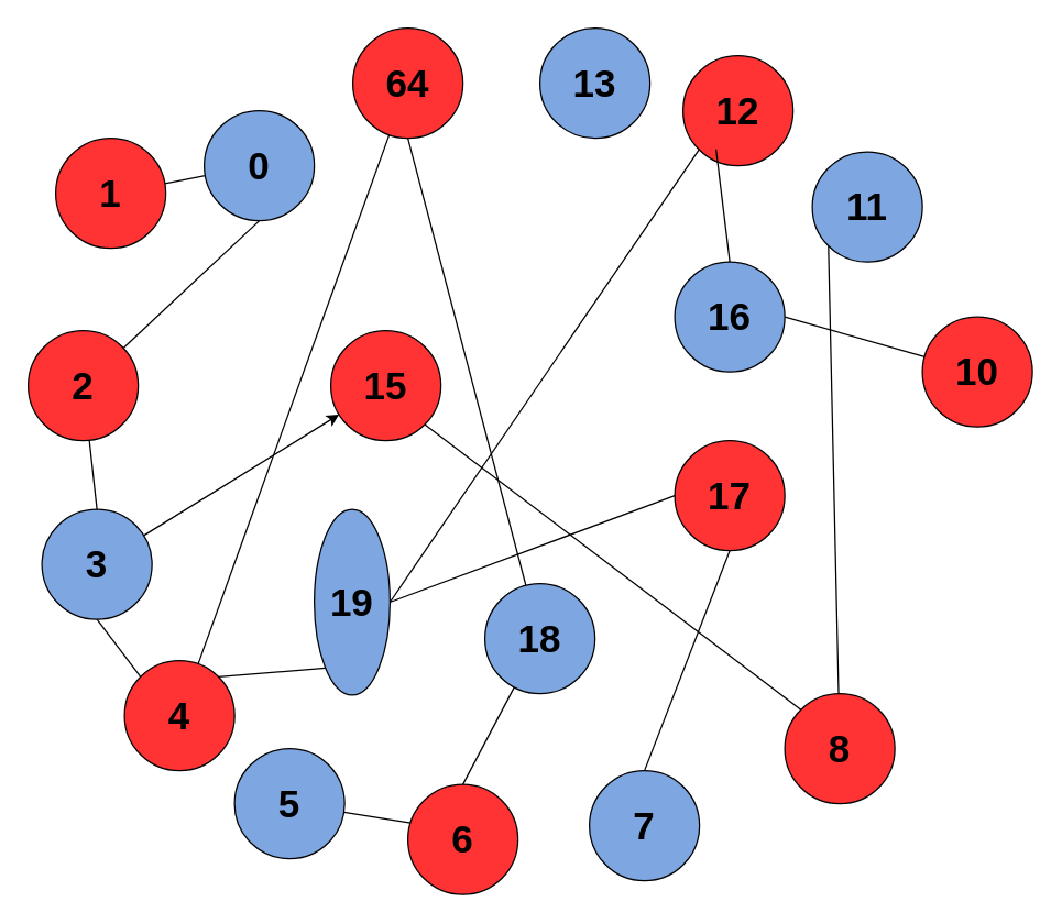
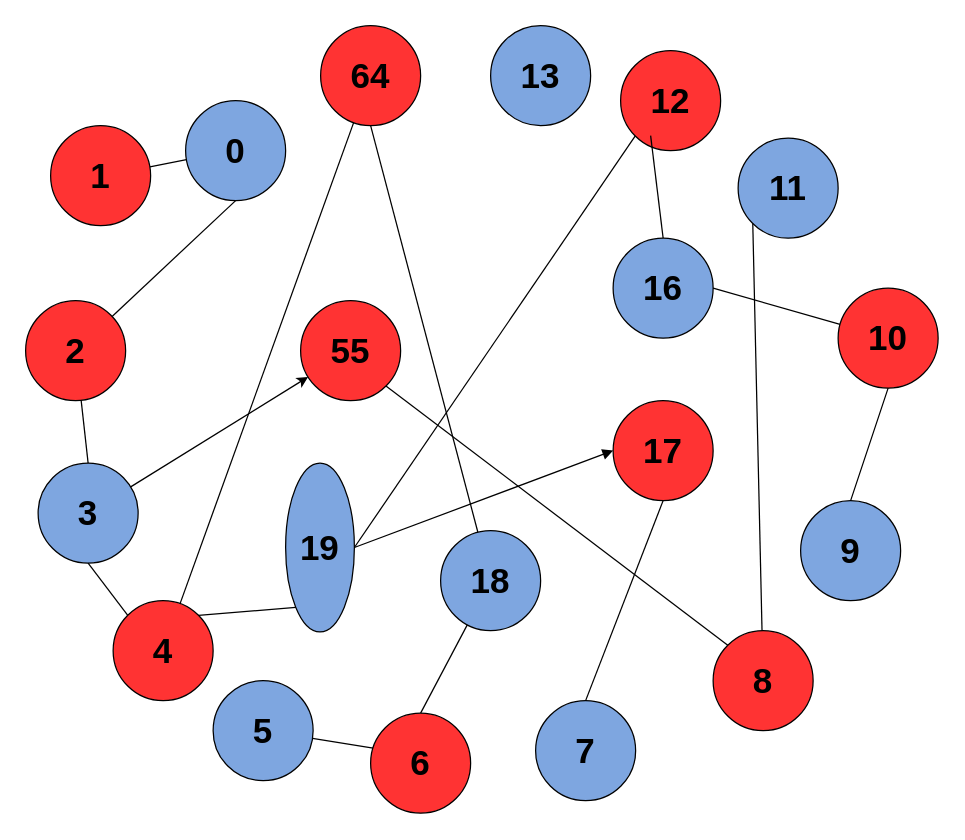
- <mxCell id="22" value="&lt;font style=&quot;font-size: 28px&quot;&gt;&lt;b&gt;15&lt;/b&gt;&lt;/font&gt;" style="ellipse;whiteSpace=wrap;html=1;aspect=fixed;gradientColor=none;fontSize=20;fillColor=#FF3333;" vertex="1" parent="1"><mxGeometry x="240" y="240" width="80" height="80" as="geometry" /></mxCell>
+ <mxCell id="22" value="&lt;font style=&quot;font-size: 28px&quot;&gt;&lt;b&gt;55&lt;/b&gt;&lt;/font&gt;" style="ellipse;whiteSpace=wrap;html=1;aspect=fixed;gradientColor=none;fontSize=20;fillColor=#FF3333;" vertex="1" parent="1"><mxGeometry x="240" y="240" width="80" height="80" as="geometry" /></mxCell>
+ <mxCell id="32" value="" style="endArrow=none;html=1;fontSize=20;entryX=0.5;entryY=1;entryDx=0;entryDy=0;exitX=0.5;exitY=0;exitDx=0;exitDy=0;" edge="1" parent="1" source="15" target="16"><mxGeometry width="50" height="50" relative="1" as="geometry"><mxPoint x="730" y="330" as="sourcePoint" /><mxPoint x="640" y="270" as="targetPoint" /></mxGeometry></mxCell>
- <mxCell id="31" value="" style="endArrow=none;html=1;fontSize=20;exitX=1;exitY=0.5;exitDx=0;exitDy=0;entryX=0;entryY=0.5;entryDx=0;entryDy=0;" edge="1" parent="1" source="21" target="19"><mxGeometry width="50" height="50" relative="1" as="geometry"><mxPoint x="380" y="400" as="sourcePoint" /><mxPoint x="430" y="350" as="targetPoint" /></mxGeometry></mxCell>
+ <mxCell id="31" value="" style="endArrow=block;html=1;fontSize=20;exitX=1;exitY=0.5;exitDx=0;exitDy=0;entryX=0;entryY=0.5;entryDx=0;entryDy=0;" edge="1" parent="1" source="21" target="19"><mxGeometry width="50" height="50" relative="1" as="geometry"><mxPoint x="380" y="400" as="sourcePoint" /><mxPoint x="430" y="350" as="targetPoint" /></mxGeometry></mxCell>
+ <mxCell id="15" value="&lt;font style=&quot;font-size: 28px&quot;&gt;&lt;b&gt;9&lt;/b&gt;&lt;/font&gt;" style="ellipse;whiteSpace=wrap;html=1;aspect=fixed;gradientColor=none;fillColor=#7EA6E0;" vertex="1" parent="1"><mxGeometry x="640" y="400" width="80" height="80" as="geometry" /></mxCell>
